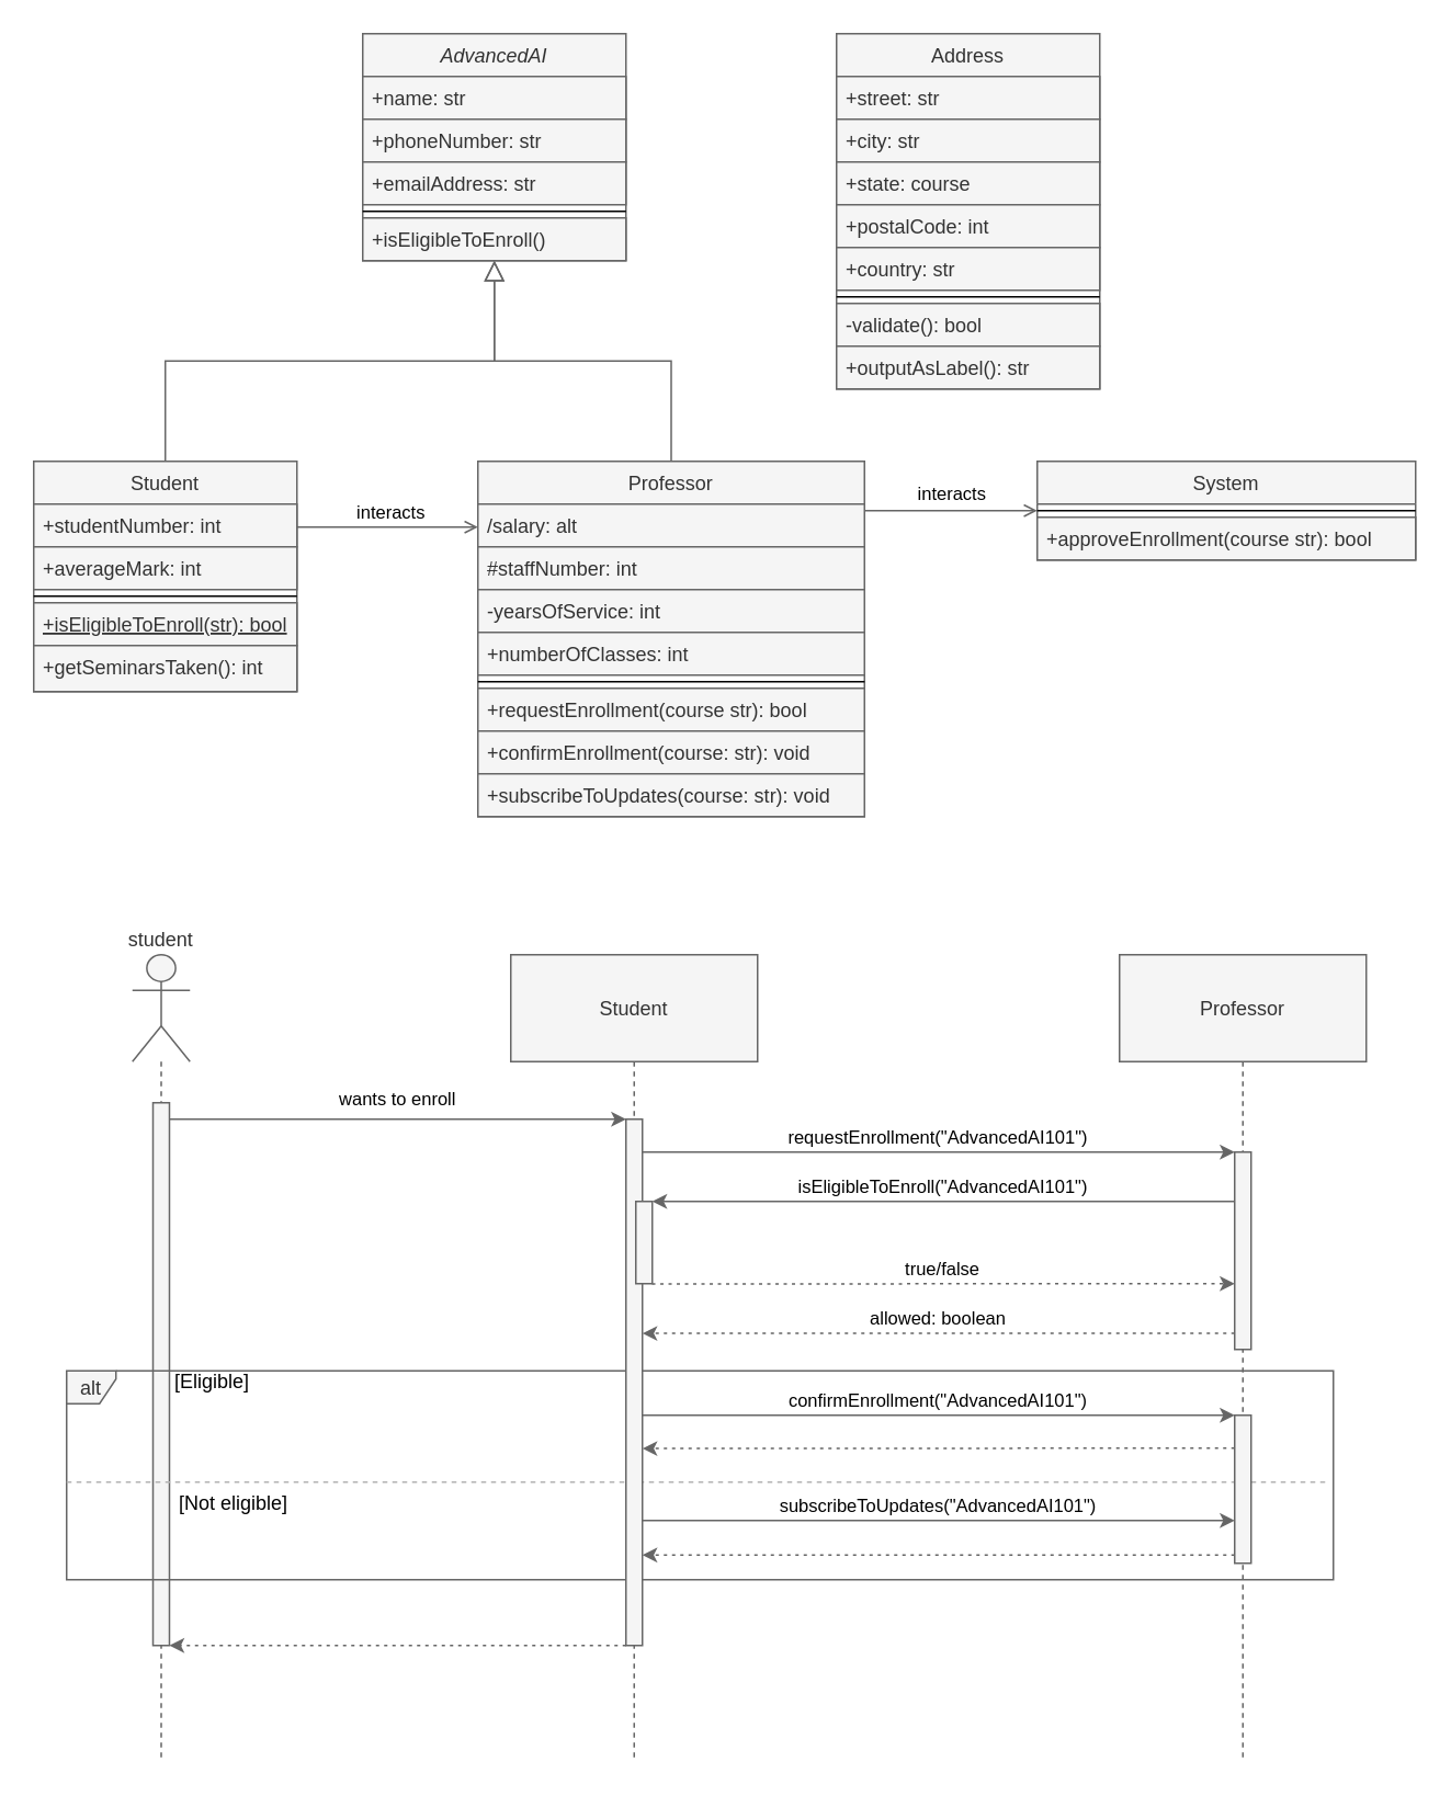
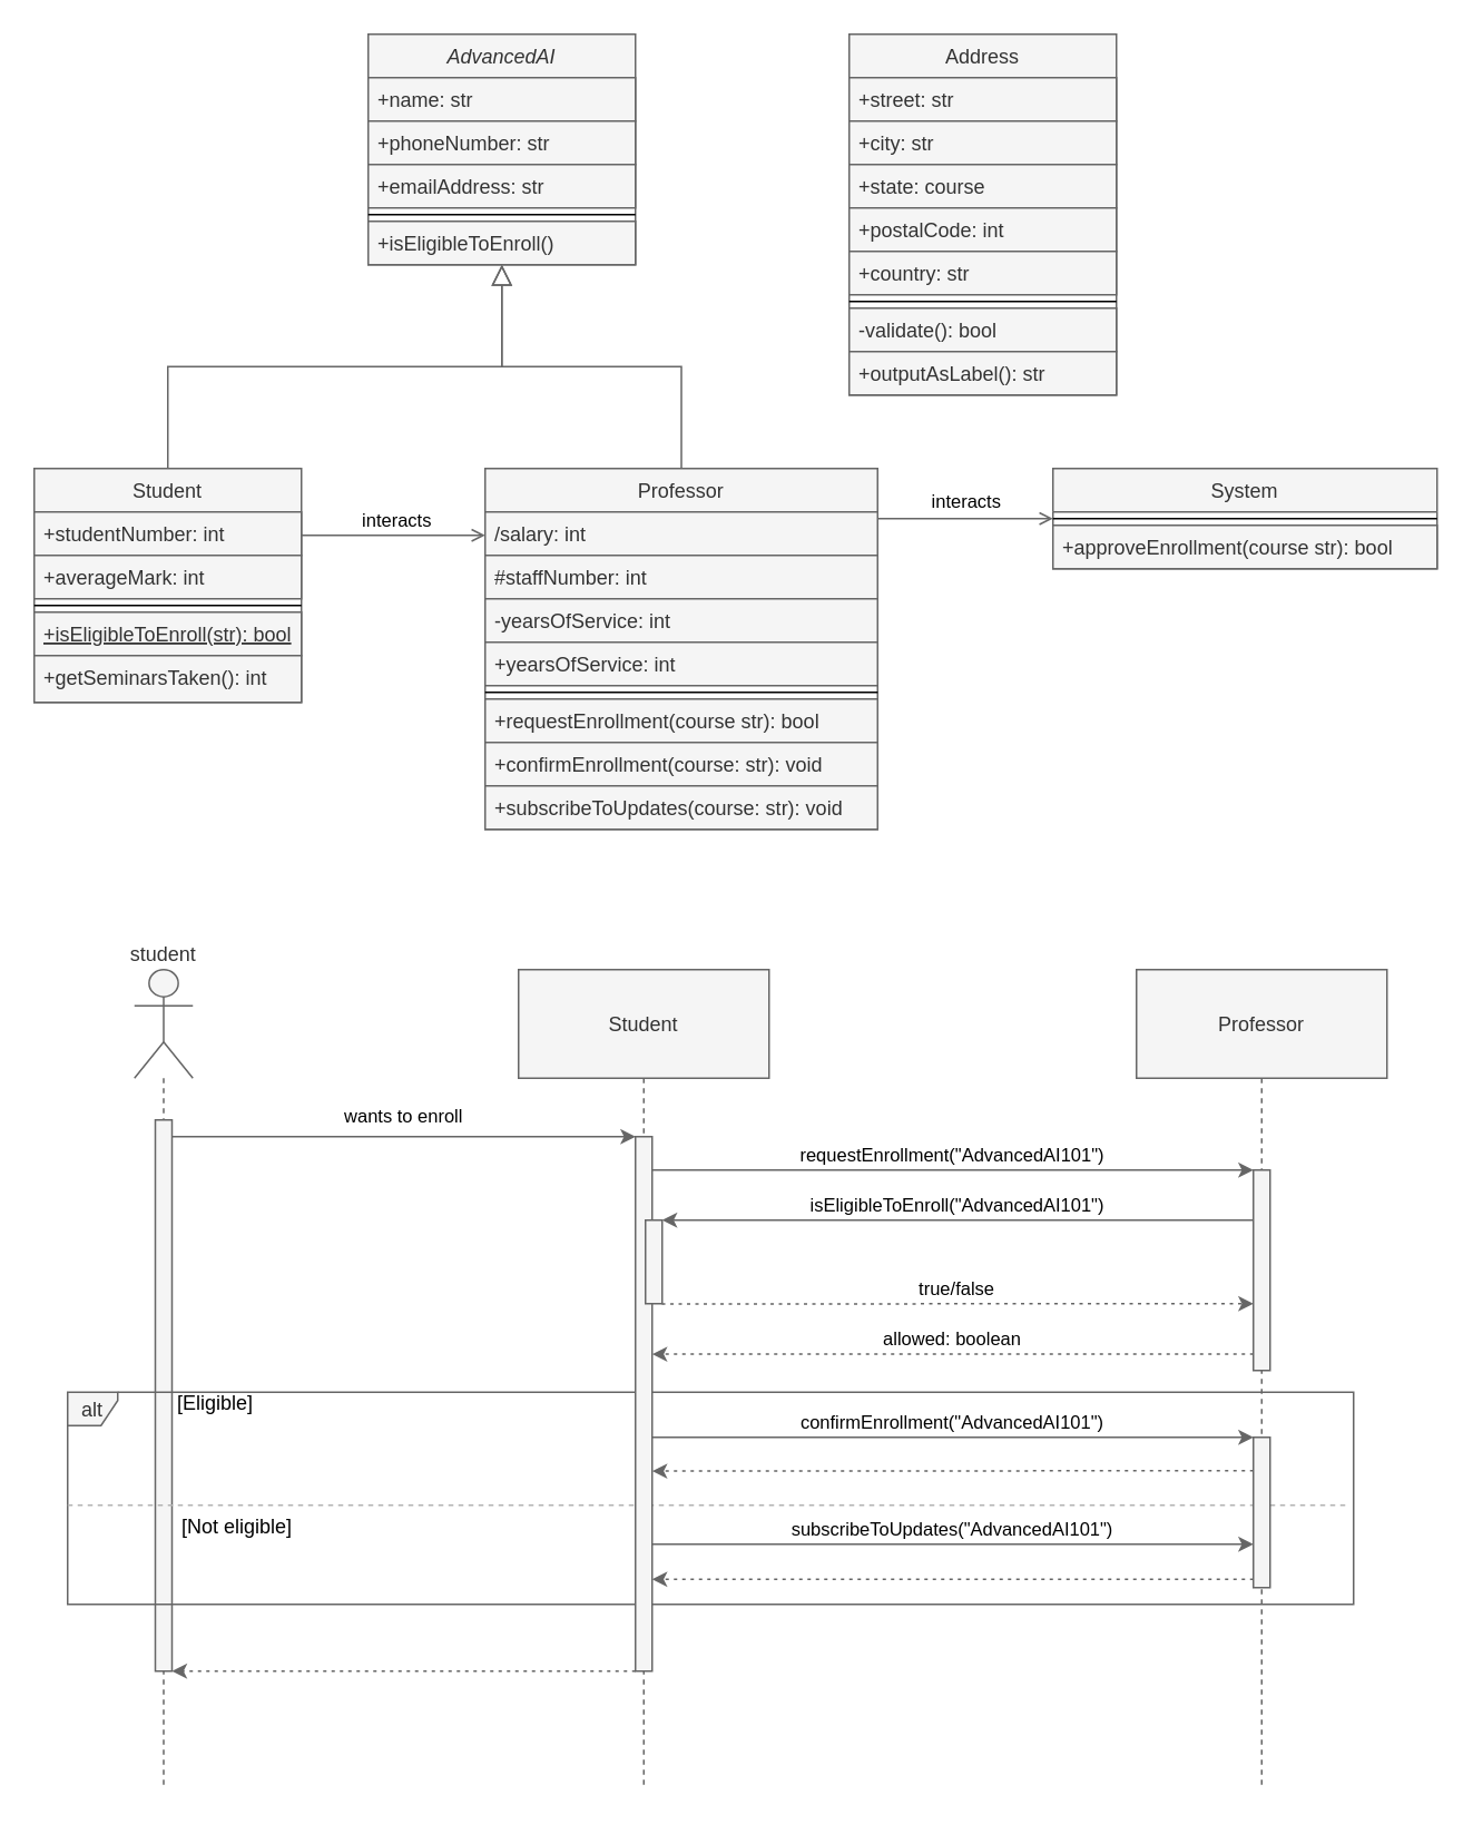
- <mxCell id="43" value="/salary: alt" style="text;align=left;verticalAlign=top;spacingLeft=4;spacingRight=4;overflow=hidden;rotatable=1;points=[[0,0.5],[1,0.5]];portConstraint=eastwest;editable=1;movable=1;resizable=1;deletable=1;locked=0;connectable=1;fontStyle=0;fillColor=#f5f5f5;fontColor=#333333;strokeColor=#666666;" parent="42" vertex="1"><mxGeometry y="26" width="235" height="26" as="geometry" /></mxCell>
+ <mxCell id="43" value="/salary: int" style="text;align=left;verticalAlign=top;spacingLeft=4;spacingRight=4;overflow=hidden;rotatable=1;points=[[0,0.5],[1,0.5]];portConstraint=eastwest;editable=1;movable=1;resizable=1;deletable=1;locked=0;connectable=1;fontStyle=0;fillColor=#f5f5f5;fontColor=#333333;strokeColor=#666666;" parent="42" vertex="1"><mxGeometry y="26" width="235" height="26" as="geometry" /></mxCell>
- <mxCell id="46" value="+numberOfClasses: int" style="text;align=left;verticalAlign=top;spacingLeft=4;spacingRight=4;overflow=hidden;rotatable=1;points=[[0,0.5],[1,0.5]];portConstraint=eastwest;editable=1;movable=1;resizable=1;deletable=1;locked=0;connectable=1;fontStyle=0;fillColor=#f5f5f5;fontColor=#333333;strokeColor=#666666;" parent="42" vertex="1"><mxGeometry y="104" width="235" height="26" as="geometry" /></mxCell>
+ <mxCell id="46" value="+yearsOfService: int" style="text;align=left;verticalAlign=top;spacingLeft=4;spacingRight=4;overflow=hidden;rotatable=1;points=[[0,0.5],[1,0.5]];portConstraint=eastwest;editable=1;movable=1;resizable=1;deletable=1;locked=0;connectable=1;fontStyle=0;fillColor=#f5f5f5;fontColor=#333333;strokeColor=#666666;" parent="42" vertex="1"><mxGeometry y="104" width="235" height="26" as="geometry" /></mxCell>
